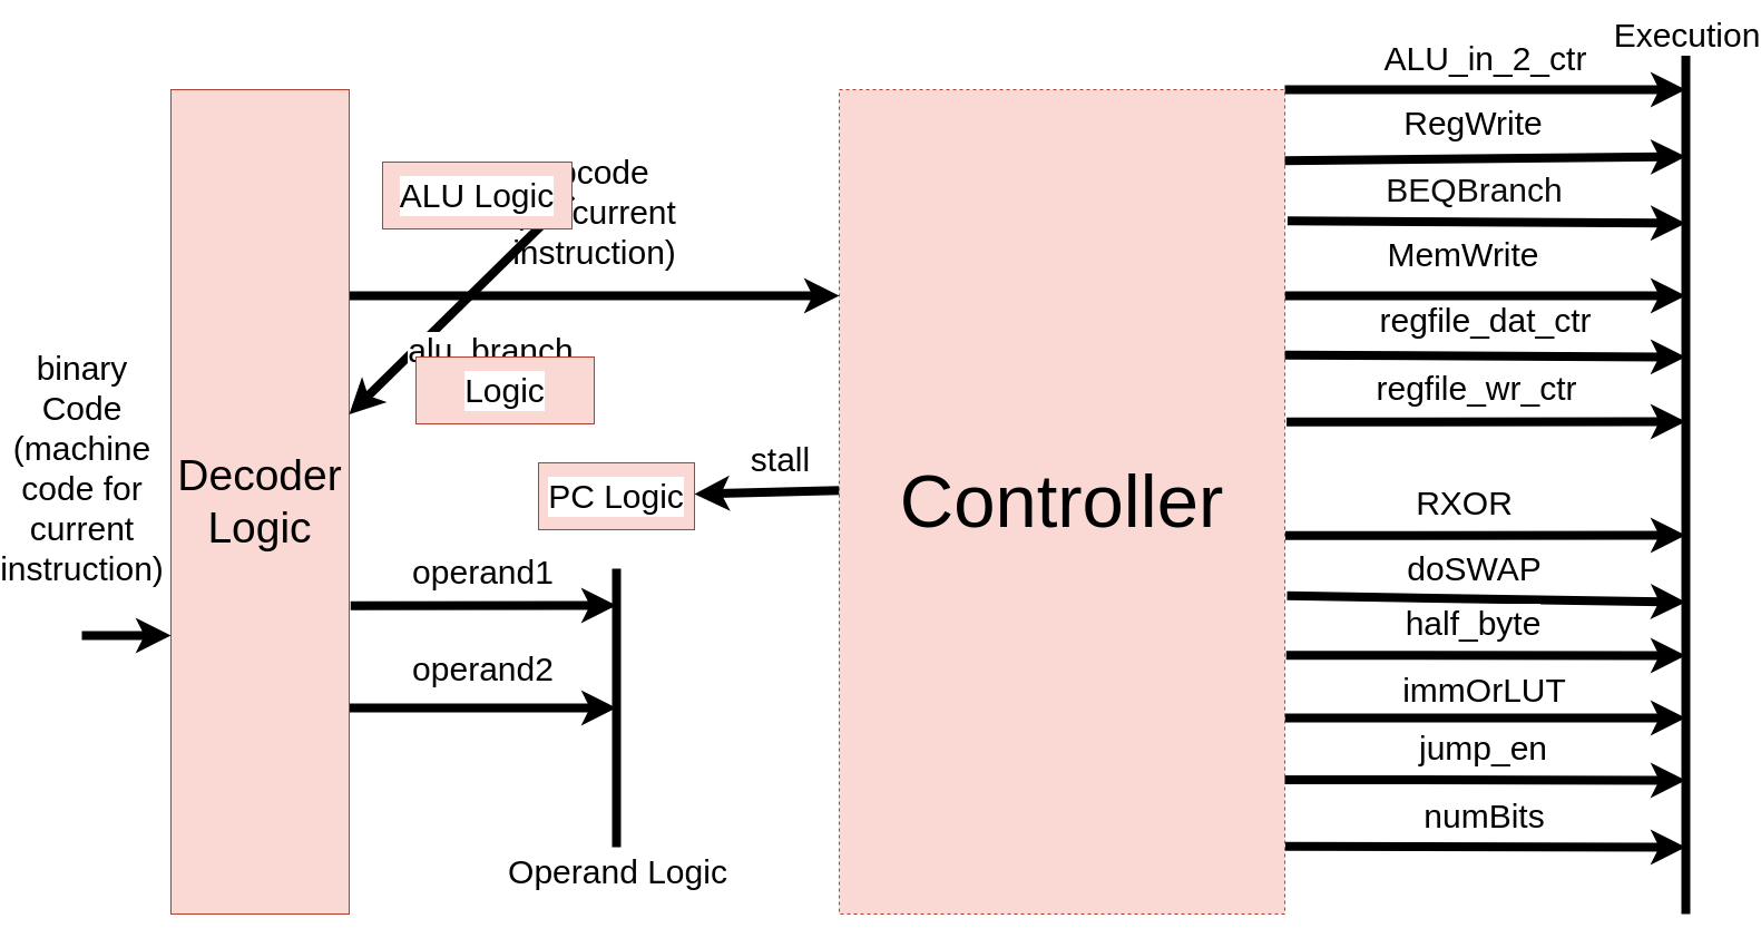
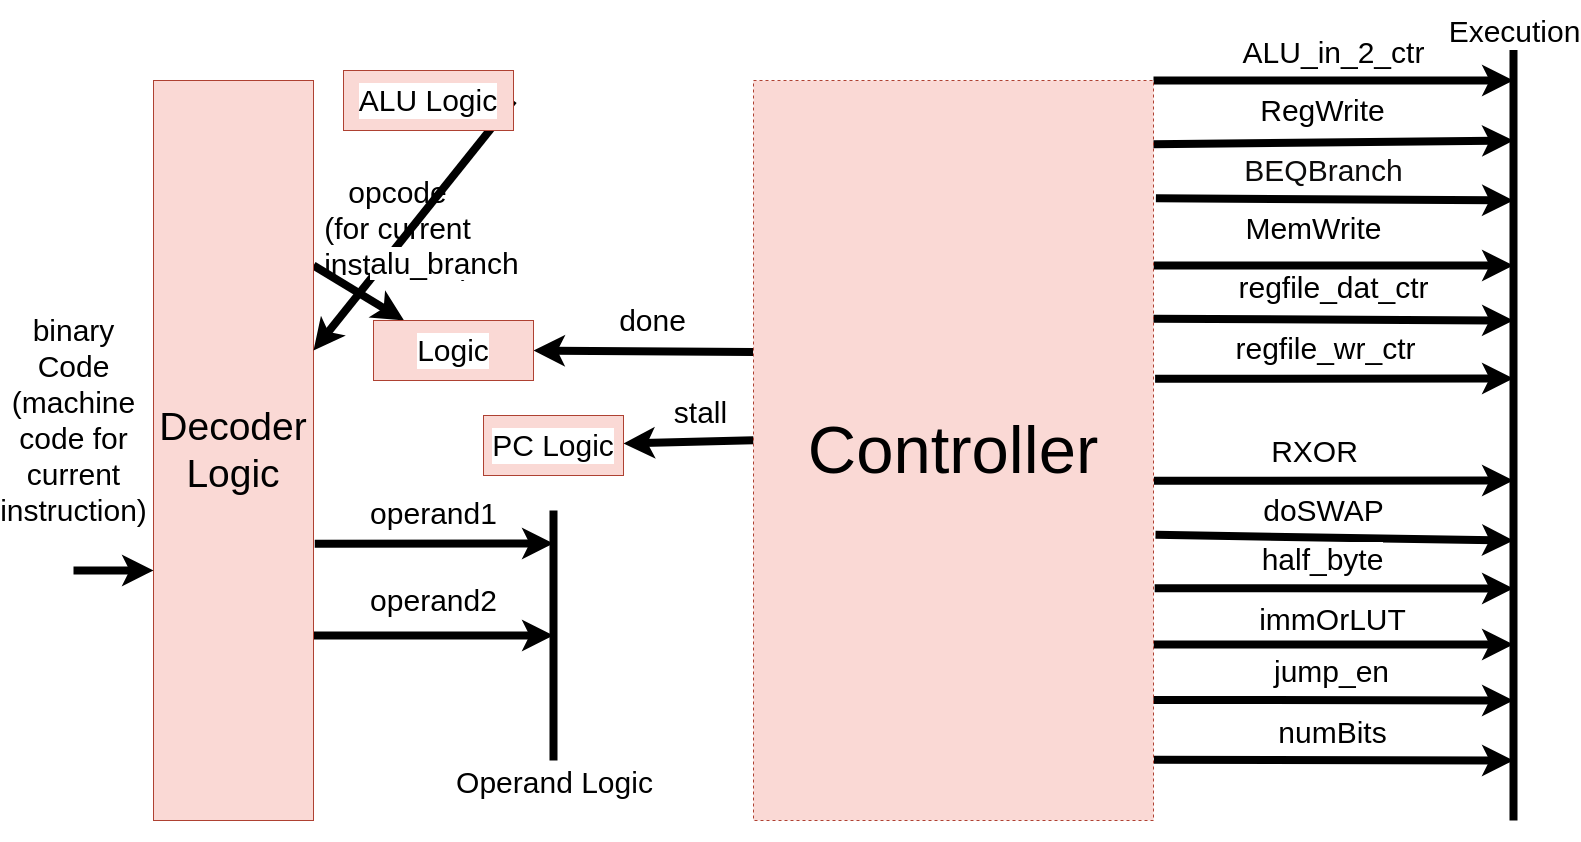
- <mxCell id="32" value="&lt;font color=&quot;#000000&quot;&gt;ALU Logic&lt;/font&gt;" style="whiteSpace=wrap;html=1;labelBackgroundColor=#FFFFFF;fontSize=30;fillColor=#fad9d5;strokeColor=#ae4132;" vertex="1" parent="1"><mxGeometry x="290" y="135" width="170" height="60" as="geometry" /></mxCell>
+ <mxCell id="32" value="&lt;font color=&quot;#000000&quot;&gt;ALU Logic&lt;/font&gt;" style="whiteSpace=wrap;html=1;labelBackgroundColor=#FFFFFF;fontSize=30;fillColor=#fad9d5;strokeColor=#ae4132;" vertex="1" parent="1"><mxGeometry x="290" y="60" width="170" height="60" as="geometry" /></mxCell>
- <mxCell id="4" value="opcode&lt;br&gt;(for current&lt;br&gt;instruction)" style="edgeStyle=none;html=1;exitX=1;exitY=0.25;exitDx=0;exitDy=0;entryX=0;entryY=0.25;entryDx=0;entryDy=0;labelBackgroundColor=none;strokeColor=#000000;strokeWidth=8;fontSize=30;fontColor=#000000;" parent="1" source="5" target="27" edge="1"><mxGeometry y="75" relative="1" as="geometry"><mxPoint as="offset" /></mxGeometry></mxCell>
+ <mxCell id="4" value="opcode&lt;br&gt;(for current&lt;br&gt;instruction)" style="edgeStyle=none;html=1;exitX=1;exitY=0.25;exitDx=0;exitDy=0;labelBackgroundColor=none;strokeColor=#000000;strokeWidth=8;fontSize=30;fontColor=#000000;" parent="1" source="5" target="33" edge="1"><mxGeometry y="75" relative="1" as="geometry"><mxPoint as="offset" /></mxGeometry></mxCell>
+ <mxCell id="18" value="done" style="edgeStyle=none;html=1;exitX=-0.001;exitY=0.367;exitDx=0;exitDy=0;labelBackgroundColor=#FFFFFF;strokeColor=#000000;strokeWidth=8;fontSize=30;fontColor=#000000;exitPerimeter=0;entryX=1;entryY=0.5;entryDx=0;entryDy=0;" parent="1" source="27" edge="1" target="33"><mxGeometry x="-0.079" y="-31" relative="1" as="geometry"><mxPoint x="490" y="340" as="targetPoint" /><mxPoint as="offset" /><Array as="points" /></mxGeometry></mxCell>
